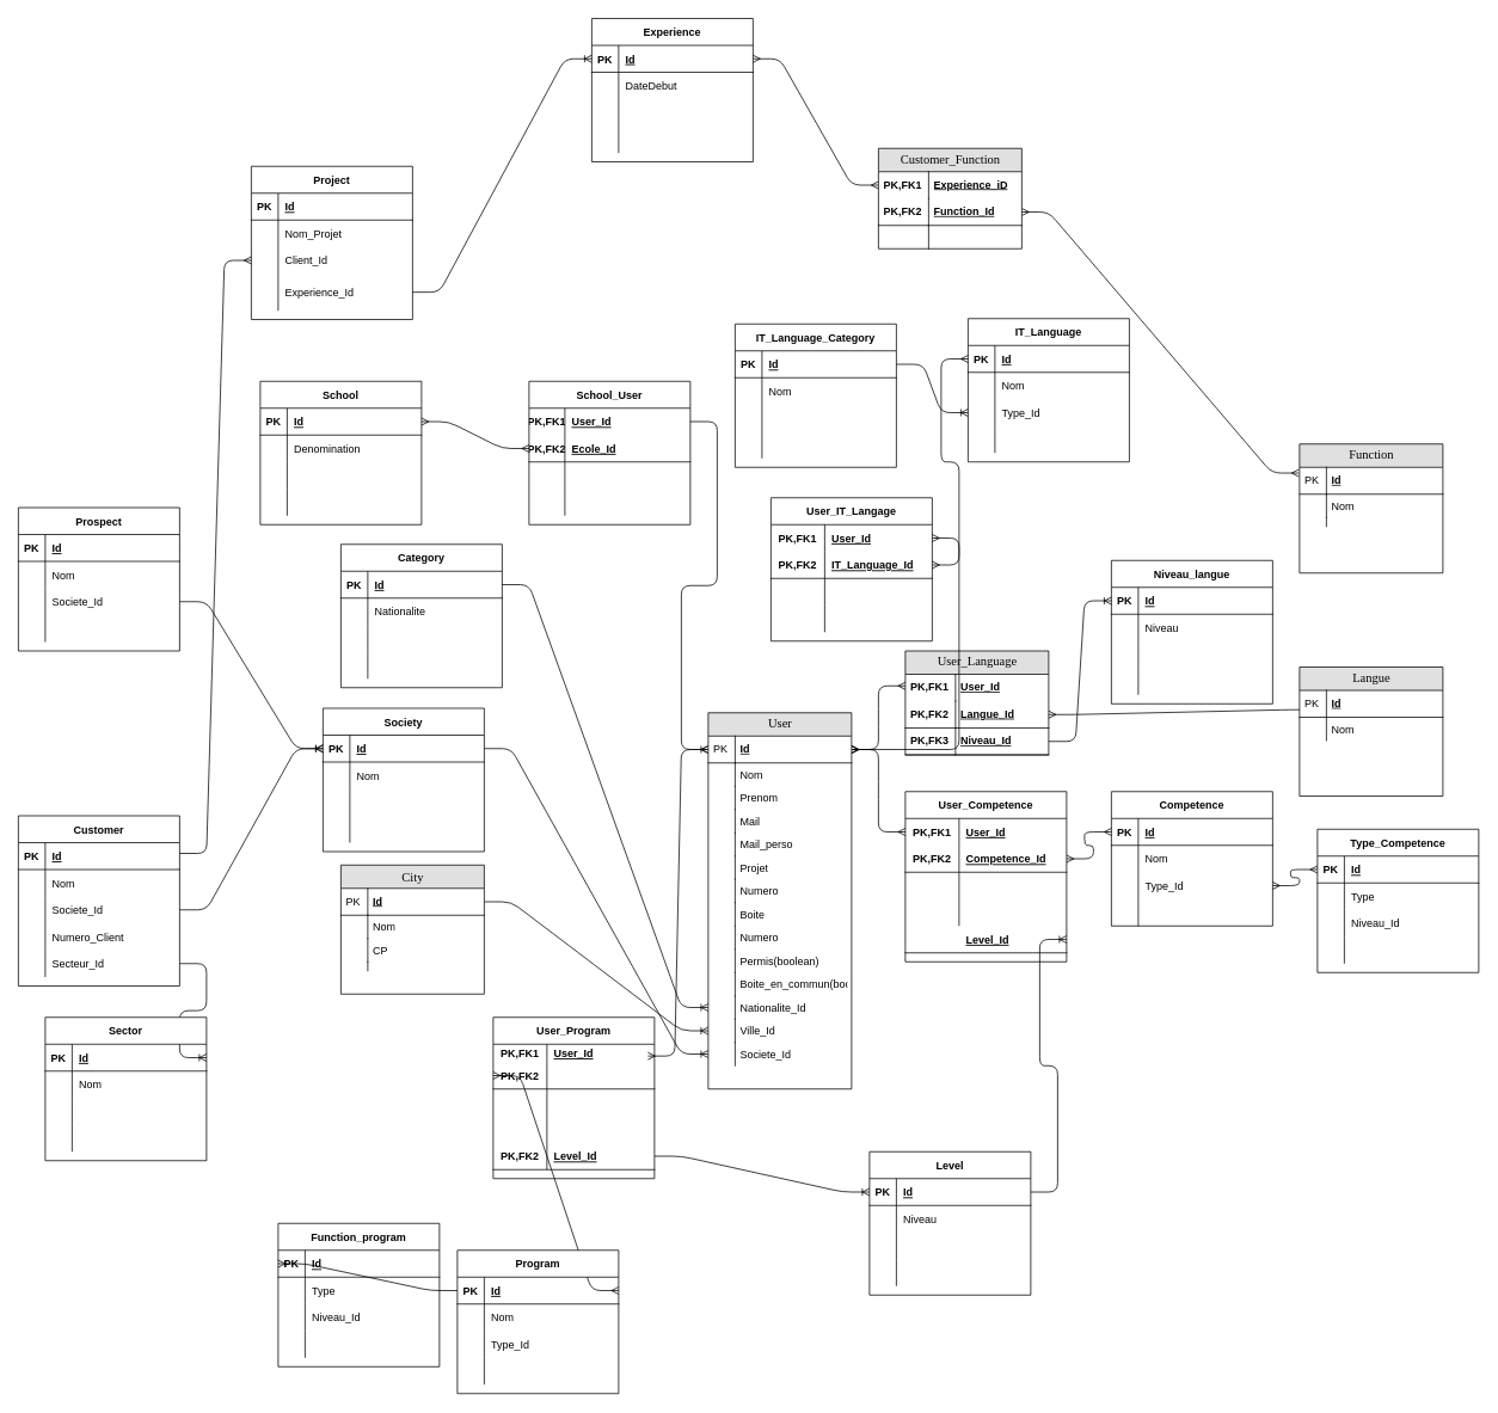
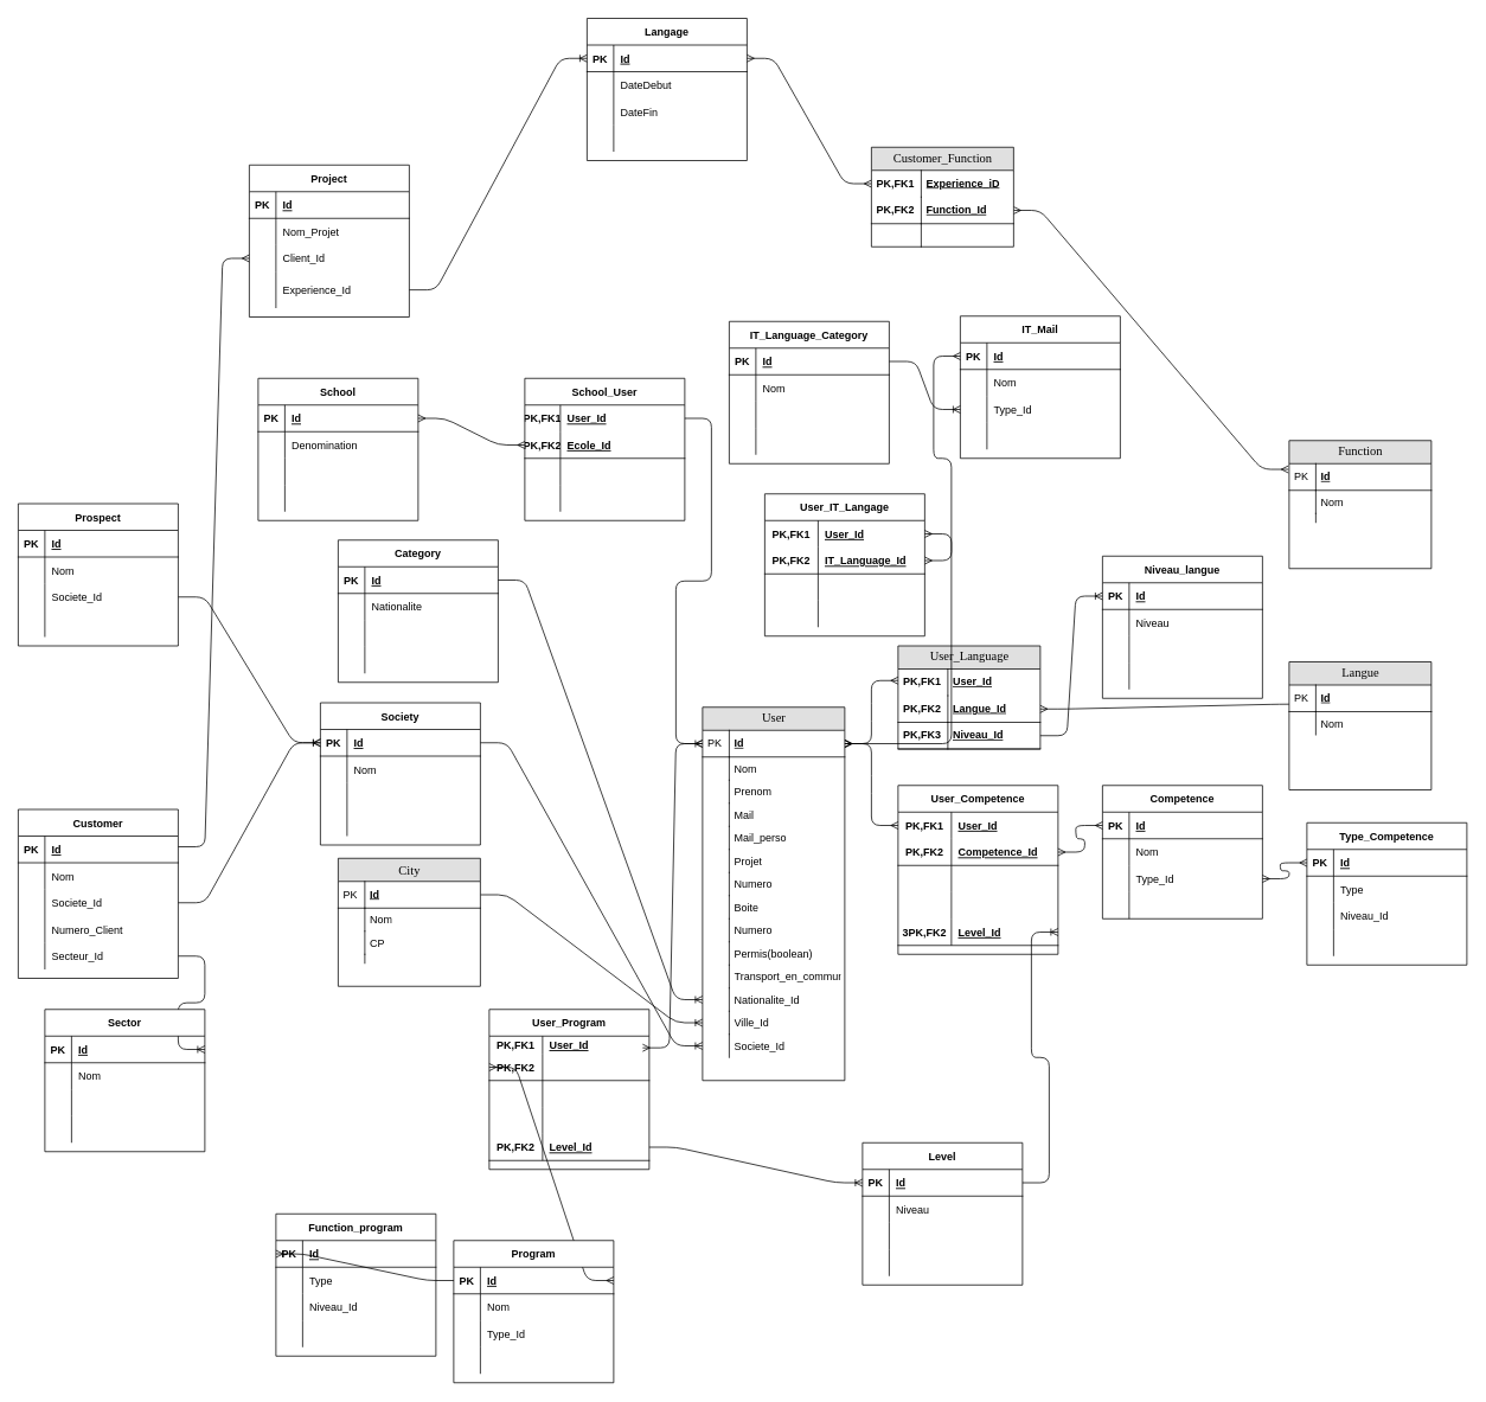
- <mxCell id="215" value="Experience" parent="1" vertex="1" style="shape=table;startSize=30;container=1;collapsible=1;childLayout=tableLayout;fixedRows=1;rowLines=0;fontStyle=1;align=center;resizeLast=1;"><mxGeometry as="geometry" height="160" width="180" y="20" x="660" /></mxCell>
+ <mxCell id="215" value="Langage" parent="1" vertex="1" style="shape=table;startSize=30;container=1;collapsible=1;childLayout=tableLayout;fixedRows=1;rowLines=0;fontStyle=1;align=center;resizeLast=1;"><mxGeometry as="geometry" height="160" width="180" y="20" x="660" /></mxCell>
+ <mxCell id="224" value="DateFin" parent="222" vertex="1" style="shape=partialRectangle;connectable=0;fillColor=none;top=0;left=0;bottom=0;right=0;align=left;spacingLeft=6;overflow=hidden;"><mxGeometry as="geometry" height="30" width="150" x="30" /></mxCell>
- <mxCell id="320" value="IT_Language" parent="1" vertex="1" style="shape=table;startSize=30;container=1;collapsible=1;childLayout=tableLayout;fixedRows=1;rowLines=0;fontStyle=1;align=center;resizeLast=1;"><mxGeometry as="geometry" height="160" width="180" y="355" x="1080" /></mxCell>
+ <mxCell id="320" value="IT_Mail" parent="1" vertex="1" style="shape=table;startSize=30;container=1;collapsible=1;childLayout=tableLayout;fixedRows=1;rowLines=0;fontStyle=1;align=center;resizeLast=1;"><mxGeometry as="geometry" height="160" width="180" y="355" x="1080" /></mxCell>
+ <mxCell id="28" value="3PK,FK2" parent="27" vertex="1" style="shape=partialRectangle;connectable=0;fillColor=none;top=0;left=0;bottom=0;right=0;fontStyle=1;overflow=hidden;"><mxGeometry as="geometry" height="30" width="60" /></mxCell>
- <mxCell id="303" value="Boite_en_commun(boolean)" parent="282" vertex="1" style="shape=partialRectangle;top=0;left=0;right=0;bottom=0;html=1;align=left;verticalAlign=top;fillColor=none;spacingLeft=34;spacingRight=4;whiteSpace=wrap;overflow=hidden;rotatable=0;points=[[0,0.5],[1,0.5]];portConstraint=eastwest;dropTarget=0;"><mxGeometry as="geometry" height="26" width="160" y="290" /></mxCell>
+ <mxCell id="303" value="Transport_en_commun(boolean)" parent="282" vertex="1" style="shape=partialRectangle;top=0;left=0;right=0;bottom=0;html=1;align=left;verticalAlign=top;fillColor=none;spacingLeft=34;spacingRight=4;whiteSpace=wrap;overflow=hidden;rotatable=0;points=[[0,0.5],[1,0.5]];portConstraint=eastwest;dropTarget=0;"><mxGeometry as="geometry" height="26" width="160" y="290" /></mxCell>
